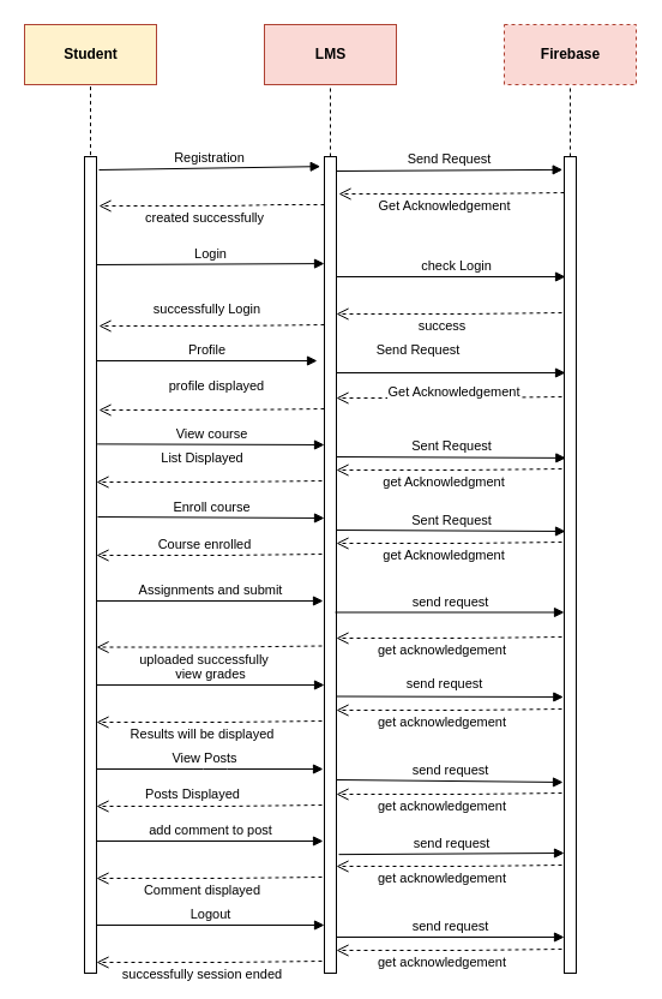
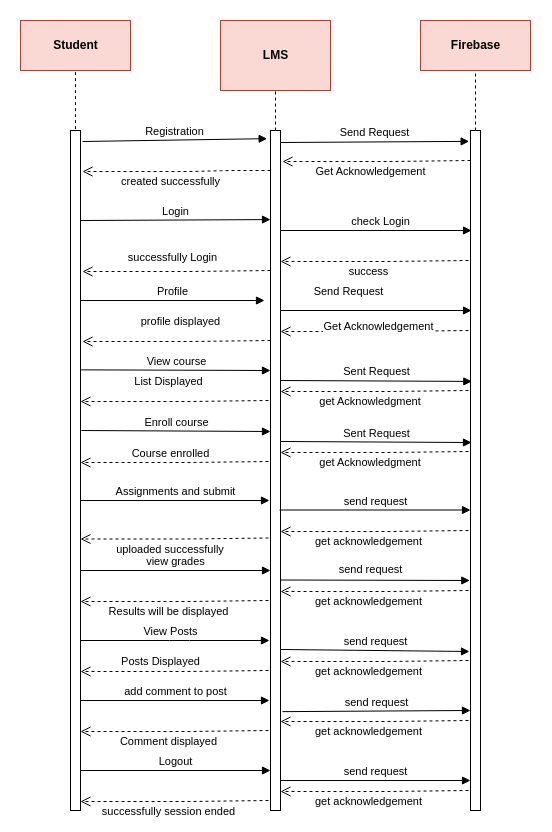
- <mxCell id="2" value="&lt;b&gt;Student&lt;/b&gt;" style="html=1;fillColor=#fff2cc;strokeColor=#ae4132;" parent="1" vertex="1"><mxGeometry x="20" y="20" width="110" height="50" as="geometry" /></mxCell>
+ <mxCell id="2" value="&lt;b&gt;Student&lt;/b&gt;" style="html=1;fillColor=#fad9d5;strokeColor=#ae4132;" parent="1" vertex="1"><mxGeometry x="20" y="20" width="110" height="50" as="geometry" /></mxCell>
- <mxCell id="3" value="&lt;b&gt;LMS&lt;/b&gt;" style="html=1;fillColor=#fad9d5;strokeColor=#ae4132;" parent="1" vertex="1"><mxGeometry x="220" y="20" width="110" height="50" as="geometry" /></mxCell>
+ <mxCell id="3" value="&lt;b&gt;LMS&lt;/b&gt;" style="html=1;fillColor=#fad9d5;strokeColor=#ae4132;" parent="1" vertex="1"><mxGeometry x="220" y="20" width="110" height="70" as="geometry" /></mxCell>
- <mxCell id="4" value="&lt;b&gt;Firebase&lt;/b&gt;" style="html=1;fillColor=#fad9d5;strokeColor=#ae4132;dashed=1;" parent="1" vertex="1"><mxGeometry x="420" y="20" width="110" height="50" as="geometry" /></mxCell>
+ <mxCell id="4" value="&lt;b&gt;Firebase&lt;/b&gt;" style="html=1;fillColor=#fad9d5;strokeColor=#ae4132;" parent="1" vertex="1"><mxGeometry x="420" y="20" width="110" height="50" as="geometry" /></mxCell>
